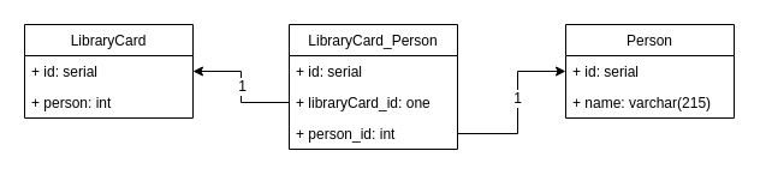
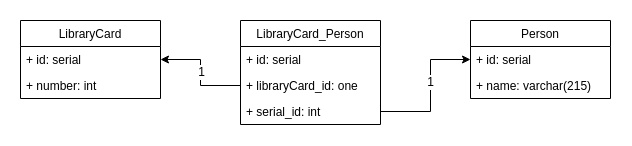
- <mxCell id="11" value="+ person: int" style="text;strokeColor=none;fillColor=none;align=left;verticalAlign=top;spacingLeft=4;spacingRight=4;overflow=hidden;rotatable=0;points=[[0,0.5],[1,0.5]];portConstraint=eastwest;" vertex="1" parent="9"><mxGeometry y="52" width="140" height="26" as="geometry" /></mxCell>
+ <mxCell id="11" value="+ number: int" style="text;strokeColor=none;fillColor=none;align=left;verticalAlign=top;spacingLeft=4;spacingRight=4;overflow=hidden;rotatable=0;points=[[0,0.5],[1,0.5]];portConstraint=eastwest;" vertex="1" parent="9"><mxGeometry y="52" width="140" height="26" as="geometry" /></mxCell>
- <mxCell id="8" value="+ person_id: int" style="text;strokeColor=none;fillColor=none;align=left;verticalAlign=top;spacingLeft=4;spacingRight=4;overflow=hidden;rotatable=0;points=[[0,0.5],[1,0.5]];portConstraint=eastwest;" vertex="1" parent="5"><mxGeometry y="78" width="140" height="26" as="geometry" /></mxCell>
+ <mxCell id="8" value="+ serial_id: int" style="text;strokeColor=none;fillColor=none;align=left;verticalAlign=top;spacingLeft=4;spacingRight=4;overflow=hidden;rotatable=0;points=[[0,0.5],[1,0.5]];portConstraint=eastwest;" vertex="1" parent="5"><mxGeometry y="78" width="140" height="26" as="geometry" /></mxCell>
